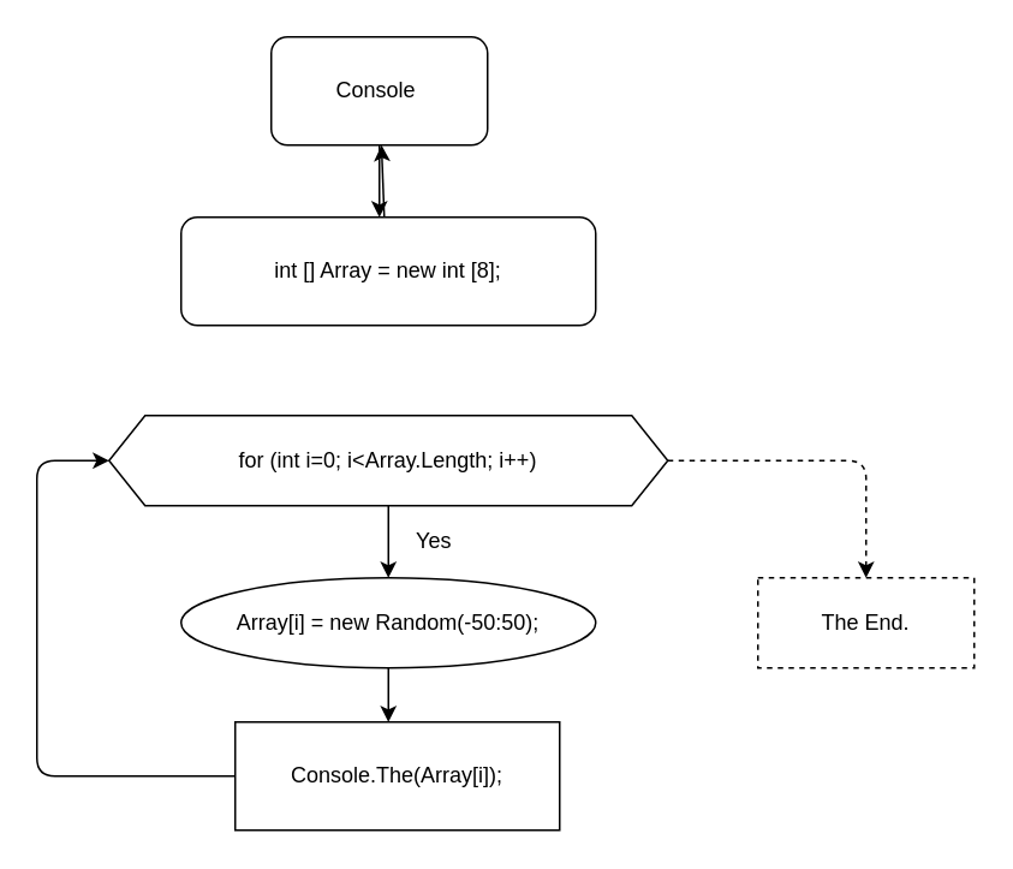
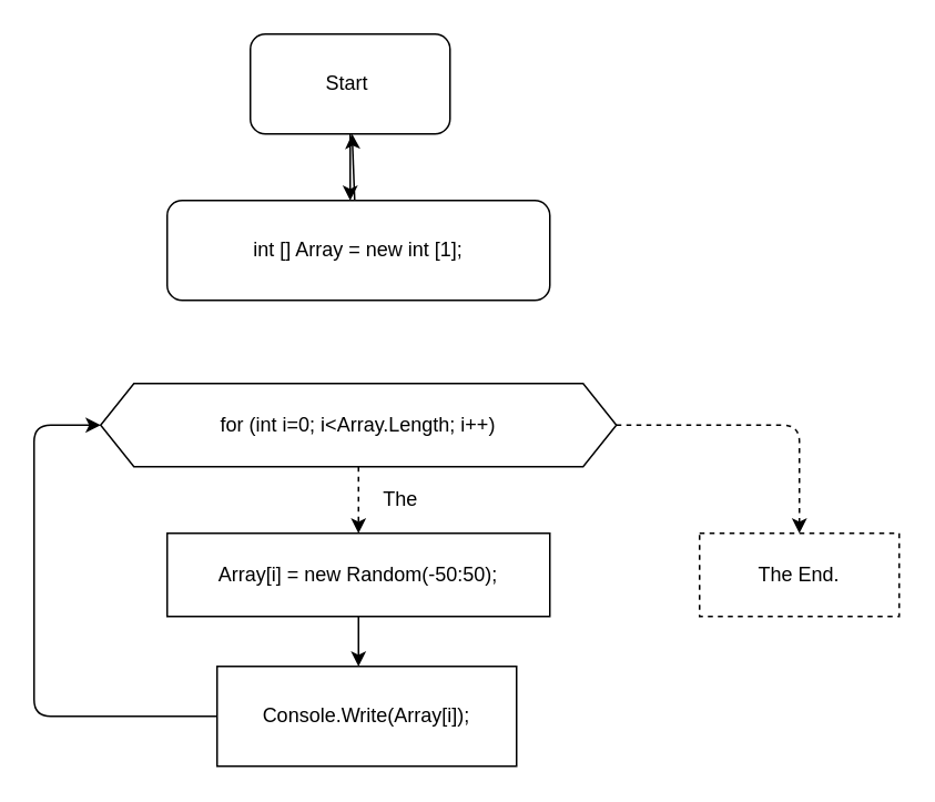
- <mxCell id="3" value="Console&amp;nbsp;" style="rounded=1;whiteSpace=wrap;html=1;" vertex="1" parent="1"><mxGeometry x="150" y="20" width="120" height="60" as="geometry" /></mxCell>
+ <mxCell id="3" value="Start&amp;nbsp;" style="rounded=1;whiteSpace=wrap;html=1;" vertex="1" parent="1"><mxGeometry x="150" y="20" width="120" height="60" as="geometry" /></mxCell>
- <mxCell id="5" value="int [] Array = new int [8];&lt;br&gt;" style="rounded=1;whiteSpace=wrap;html=1;" vertex="1" parent="1"><mxGeometry x="100" y="120" width="230" height="60" as="geometry" /></mxCell>
+ <mxCell id="5" value="int [] Array = new int [1];&lt;br&gt;" style="rounded=1;whiteSpace=wrap;html=1;" vertex="1" parent="1"><mxGeometry x="100" y="120" width="230" height="60" as="geometry" /></mxCell>
- <mxCell id="6" style="edgeStyle=none;html=1;exitX=0.5;exitY=1;exitDx=0;exitDy=0;" edge="1" parent="1" source="8" target="10"><mxGeometry relative="1" as="geometry"><mxPoint x="215" y="340" as="targetPoint" /></mxGeometry></mxCell>
+ <mxCell id="6" style="edgeStyle=none;html=1;exitX=0.5;exitY=1;exitDx=0;exitDy=0;dashed=1;" edge="1" parent="1" source="8" target="10"><mxGeometry relative="1" as="geometry"><mxPoint x="215" y="340" as="targetPoint" /></mxGeometry></mxCell>
- <mxCell id="11" value="Yes" style="text;html=1;align=center;verticalAlign=middle;resizable=0;points=[];autosize=1;strokeColor=none;" vertex="1" parent="1"><mxGeometry x="220" y="290" width="40" height="20" as="geometry" /></mxCell>
+ <mxCell id="11" value="The" style="text;html=1;align=center;verticalAlign=middle;resizable=0;points=[];autosize=1;strokeColor=none;" vertex="1" parent="1"><mxGeometry x="220" y="290" width="40" height="20" as="geometry" /></mxCell>
- <mxCell id="10" value="Array[i] = new Random(-50:50);" style="ellipse;whiteSpace=wrap;html=1;" vertex="1" parent="1"><mxGeometry x="100" y="320" width="230" height="50" as="geometry" /></mxCell>
+ <mxCell id="10" value="Array[i] = new Random(-50:50);" style="rounded=0;whiteSpace=wrap;html=1;" vertex="1" parent="1"><mxGeometry x="100" y="320" width="230" height="50" as="geometry" /></mxCell>
- <mxCell id="13" value="Console.The(Array[i]);" style="rounded=0;whiteSpace=wrap;html=1;" vertex="1" parent="1"><mxGeometry x="130" y="400" width="180" height="60" as="geometry" /></mxCell>
+ <mxCell id="13" value="Console.Write(Array[i]);" style="rounded=0;whiteSpace=wrap;html=1;" vertex="1" parent="1"><mxGeometry x="130" y="400" width="180" height="60" as="geometry" /></mxCell>
